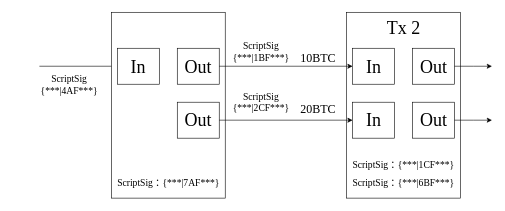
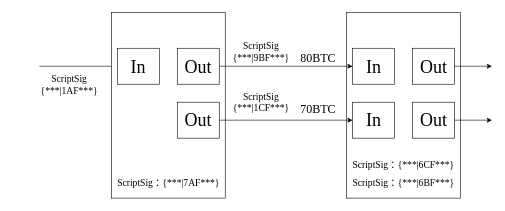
- <mxCell id="12" value="&lt;font style=&quot;font-size: 30px&quot; face=&quot;Times New Roman&quot;&gt;Tx 2&lt;/font&gt;" style="text;html=1;strokeColor=none;fillColor=none;align=center;verticalAlign=middle;whiteSpace=wrap;rounded=0;" vertex="1" parent="10"><mxGeometry x="57.5" width="80" height="50" as="geometry" /></mxCell>
- <mxCell id="22" value="&lt;span style=&quot;color: rgb(0 , 0 , 0) ; font-family: &amp;#34;times new roman&amp;#34; ; font-size: 16px ; font-style: normal ; font-weight: 400 ; letter-spacing: normal ; text-indent: 0px ; text-transform: none ; word-spacing: 0px ; background-color: rgb(255 , 255 , 255) ; display: inline ; float: none&quot;&gt;ScriptSig&lt;br&gt;{***|1BF***}&lt;/span&gt;" style="text;whiteSpace=wrap;html=1;align=center;" vertex="1" parent="1"><mxGeometry x="340" y="60" width="190" height="70" as="geometry" /></mxCell>
+ <mxCell id="22" value="&lt;span style=&quot;color: rgb(0 , 0 , 0) ; font-family: &amp;#34;times new roman&amp;#34; ; font-size: 16px ; font-style: normal ; font-weight: 400 ; letter-spacing: normal ; text-indent: 0px ; text-transform: none ; word-spacing: 0px ; background-color: rgb(255 , 255 , 255) ; display: inline ; float: none&quot;&gt;ScriptSig&lt;br&gt;{***|9BF***}&lt;/span&gt;" style="text;whiteSpace=wrap;html=1;align=center;" vertex="1" parent="1"><mxGeometry x="340" y="60" width="190" height="70" as="geometry" /></mxCell>
- <mxCell id="21" value="&lt;span style=&quot;font-family: &amp;#34;times new roman&amp;#34;&quot;&gt;&lt;font style=&quot;font-size: 20px&quot;&gt;10BTC&lt;/font&gt;&lt;/span&gt;" style="text;html=1;strokeColor=none;fillColor=none;align=center;verticalAlign=middle;whiteSpace=wrap;rounded=0;" vertex="1" parent="1"><mxGeometry x="510" y="85" width="40" height="20" as="geometry" /></mxCell>
+ <mxCell id="21" value="&lt;span style=&quot;font-family: &amp;#34;times new roman&amp;#34;&quot;&gt;&lt;font style=&quot;font-size: 20px&quot;&gt;80BTC&lt;/font&gt;&lt;/span&gt;" style="text;html=1;strokeColor=none;fillColor=none;align=center;verticalAlign=middle;whiteSpace=wrap;rounded=0;" vertex="1" parent="1"><mxGeometry x="510" y="85" width="40" height="20" as="geometry" /></mxCell>
- <mxCell id="3" value="&lt;span style=&quot;color: rgb(0 , 0 , 0) ; font-family: &amp;#34;times new roman&amp;#34; ; font-size: 16px ; font-style: normal ; font-weight: 400 ; letter-spacing: normal ; text-indent: 0px ; text-transform: none ; word-spacing: 0px ; background-color: rgb(255 , 255 , 255) ; display: inline ; float: none&quot;&gt;ScriptSig&lt;br&gt;{***|4AF***}&lt;/span&gt;" style="text;whiteSpace=wrap;html=1;align=center;" vertex="1" parent="1"><mxGeometry x="20" y="115" width="190" height="70" as="geometry" /></mxCell>
+ <mxCell id="3" value="&lt;span style=&quot;color: rgb(0 , 0 , 0) ; font-family: &amp;#34;times new roman&amp;#34; ; font-size: 16px ; font-style: normal ; font-weight: 400 ; letter-spacing: normal ; text-indent: 0px ; text-transform: none ; word-spacing: 0px ; background-color: rgb(255 , 255 , 255) ; display: inline ; float: none&quot;&gt;ScriptSig&lt;br&gt;{***|1AF***}&lt;/span&gt;" style="text;whiteSpace=wrap;html=1;align=center;" vertex="1" parent="1"><mxGeometry x="20" y="115" width="190" height="70" as="geometry" /></mxCell>
- <mxCell id="24" value="&lt;span style=&quot;color: rgb(0 , 0 , 0) ; font-family: &amp;#34;times new roman&amp;#34; ; font-size: 16px ; font-style: normal ; font-weight: 400 ; letter-spacing: normal ; text-indent: 0px ; text-transform: none ; word-spacing: 0px ; background-color: rgb(255 , 255 , 255) ; display: inline ; float: none&quot;&gt;ScriptSig&lt;br&gt;{***|2CF***}&lt;/span&gt;" style="text;whiteSpace=wrap;html=1;align=center;" vertex="1" parent="1"><mxGeometry x="340" y="145" width="190" height="70" as="geometry" /></mxCell>
+ <mxCell id="24" value="&lt;span style=&quot;color: rgb(0 , 0 , 0) ; font-family: &amp;#34;times new roman&amp;#34; ; font-size: 16px ; font-style: normal ; font-weight: 400 ; letter-spacing: normal ; text-indent: 0px ; text-transform: none ; word-spacing: 0px ; background-color: rgb(255 , 255 , 255) ; display: inline ; float: none&quot;&gt;ScriptSig&lt;br&gt;{***|1CF***}&lt;/span&gt;" style="text;whiteSpace=wrap;html=1;align=center;" vertex="1" parent="1"><mxGeometry x="340" y="145" width="190" height="70" as="geometry" /></mxCell>
- <mxCell id="23" value="&lt;span style=&quot;font-family: &amp;#34;times new roman&amp;#34;&quot;&gt;&lt;font style=&quot;font-size: 20px&quot;&gt;20BTC&lt;/font&gt;&lt;/span&gt;" style="text;html=1;strokeColor=none;fillColor=none;align=center;verticalAlign=middle;whiteSpace=wrap;rounded=0;" vertex="1" parent="1"><mxGeometry x="510" y="170" width="40" height="20" as="geometry" /></mxCell>
+ <mxCell id="23" value="&lt;span style=&quot;font-family: &amp;#34;times new roman&amp;#34;&quot;&gt;&lt;font style=&quot;font-size: 20px&quot;&gt;70BTC&lt;/font&gt;&lt;/span&gt;" style="text;html=1;strokeColor=none;fillColor=none;align=center;verticalAlign=middle;whiteSpace=wrap;rounded=0;" vertex="1" parent="1"><mxGeometry x="510" y="170" width="40" height="20" as="geometry" /></mxCell>
- <mxCell id="18" value="&lt;font style=&quot;font-size: 16px&quot; face=&quot;Times New Roman&quot;&gt;ScriptSig：{***|1CF***}&lt;/font&gt;" style="text;html=1;strokeColor=none;fillColor=none;align=center;verticalAlign=middle;whiteSpace=wrap;rounded=0;" vertex="1" parent="10"><mxGeometry y="230" width="195" height="50" as="geometry" /></mxCell>
+ <mxCell id="18" value="&lt;font style=&quot;font-size: 16px&quot; face=&quot;Times New Roman&quot;&gt;ScriptSig：{***|6CF***}&lt;/font&gt;" style="text;html=1;strokeColor=none;fillColor=none;align=center;verticalAlign=middle;whiteSpace=wrap;rounded=0;" vertex="1" parent="10"><mxGeometry y="230" width="195" height="50" as="geometry" /></mxCell>
